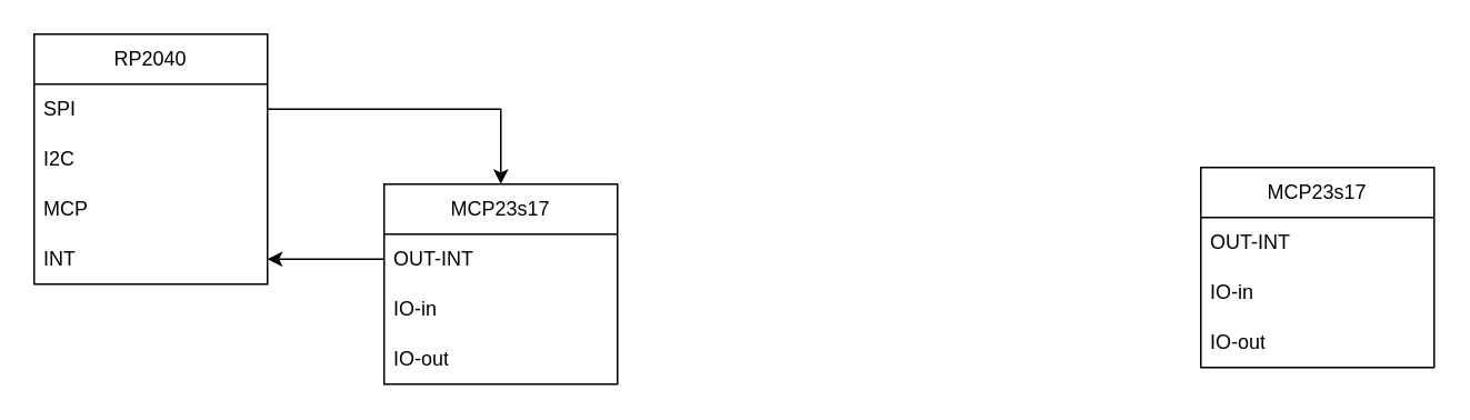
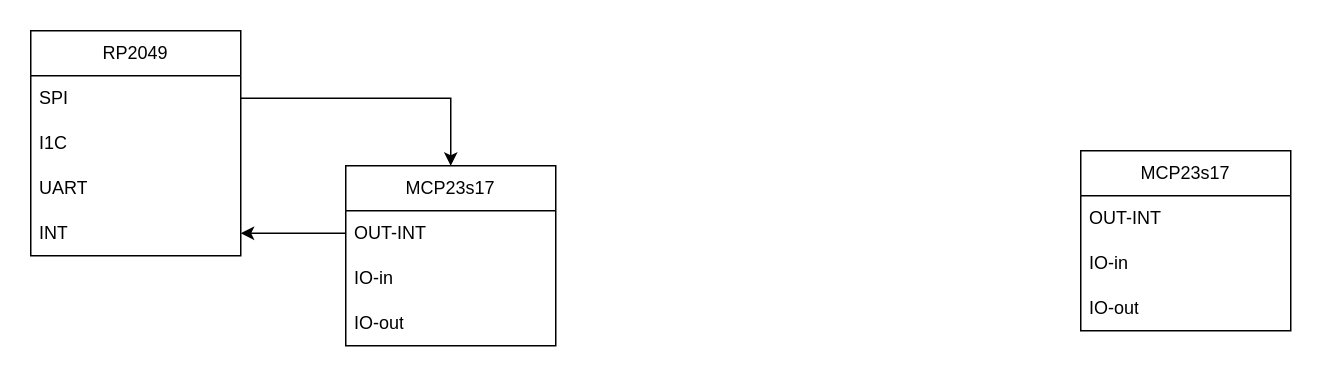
- <mxCell id="2" value="&lt;div&gt;RP2040&lt;/div&gt;" style="swimlane;fontStyle=0;childLayout=stackLayout;horizontal=1;startSize=30;horizontalStack=0;resizeParent=1;resizeParentMax=0;resizeLast=0;collapsible=1;marginBottom=0;whiteSpace=wrap;html=1;" vertex="1" parent="1"><mxGeometry x="20" y="20" width="140" height="150" as="geometry" /></mxCell>
+ <mxCell id="2" value="&lt;div&gt;RP2049&lt;/div&gt;" style="swimlane;fontStyle=0;childLayout=stackLayout;horizontal=1;startSize=30;horizontalStack=0;resizeParent=1;resizeParentMax=0;resizeLast=0;collapsible=1;marginBottom=0;whiteSpace=wrap;html=1;" vertex="1" parent="1"><mxGeometry x="20" y="20" width="140" height="150" as="geometry" /></mxCell>
- <mxCell id="4" value="&lt;div&gt;I2C&lt;/div&gt;" style="text;strokeColor=none;fillColor=none;align=left;verticalAlign=middle;spacingLeft=4;spacingRight=4;overflow=hidden;points=[[0,0.5],[1,0.5]];portConstraint=eastwest;rotatable=0;whiteSpace=wrap;html=1;" vertex="1" parent="2"><mxGeometry y="60" width="140" height="30" as="geometry" /></mxCell>
+ <mxCell id="4" value="&lt;div&gt;I1C&lt;/div&gt;" style="text;strokeColor=none;fillColor=none;align=left;verticalAlign=middle;spacingLeft=4;spacingRight=4;overflow=hidden;points=[[0,0.5],[1,0.5]];portConstraint=eastwest;rotatable=0;whiteSpace=wrap;html=1;" vertex="1" parent="2"><mxGeometry y="60" width="140" height="30" as="geometry" /></mxCell>
- <mxCell id="5" value="&lt;div&gt;MCP&lt;/div&gt;" style="text;strokeColor=none;fillColor=none;align=left;verticalAlign=middle;spacingLeft=4;spacingRight=4;overflow=hidden;points=[[0,0.5],[1,0.5]];portConstraint=eastwest;rotatable=0;whiteSpace=wrap;html=1;" vertex="1" parent="2"><mxGeometry y="90" width="140" height="30" as="geometry" /></mxCell>
+ <mxCell id="5" value="&lt;div&gt;UART&lt;/div&gt;" style="text;strokeColor=none;fillColor=none;align=left;verticalAlign=middle;spacingLeft=4;spacingRight=4;overflow=hidden;points=[[0,0.5],[1,0.5]];portConstraint=eastwest;rotatable=0;whiteSpace=wrap;html=1;" vertex="1" parent="2"><mxGeometry y="90" width="140" height="30" as="geometry" /></mxCell>
